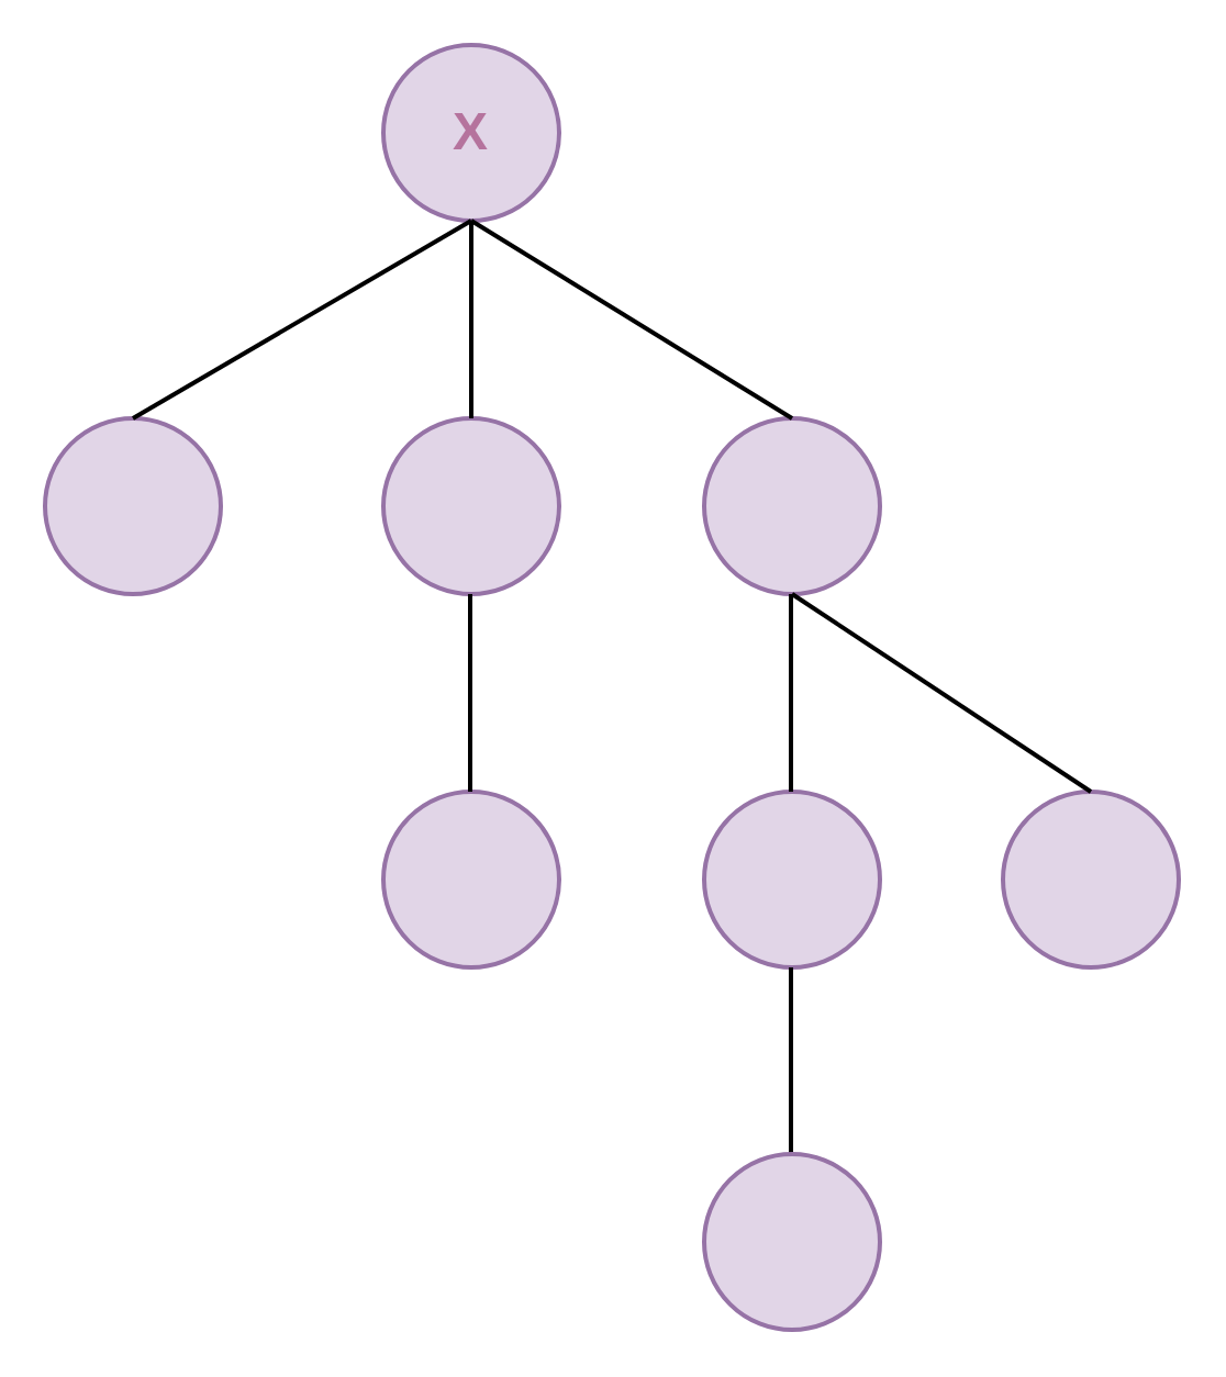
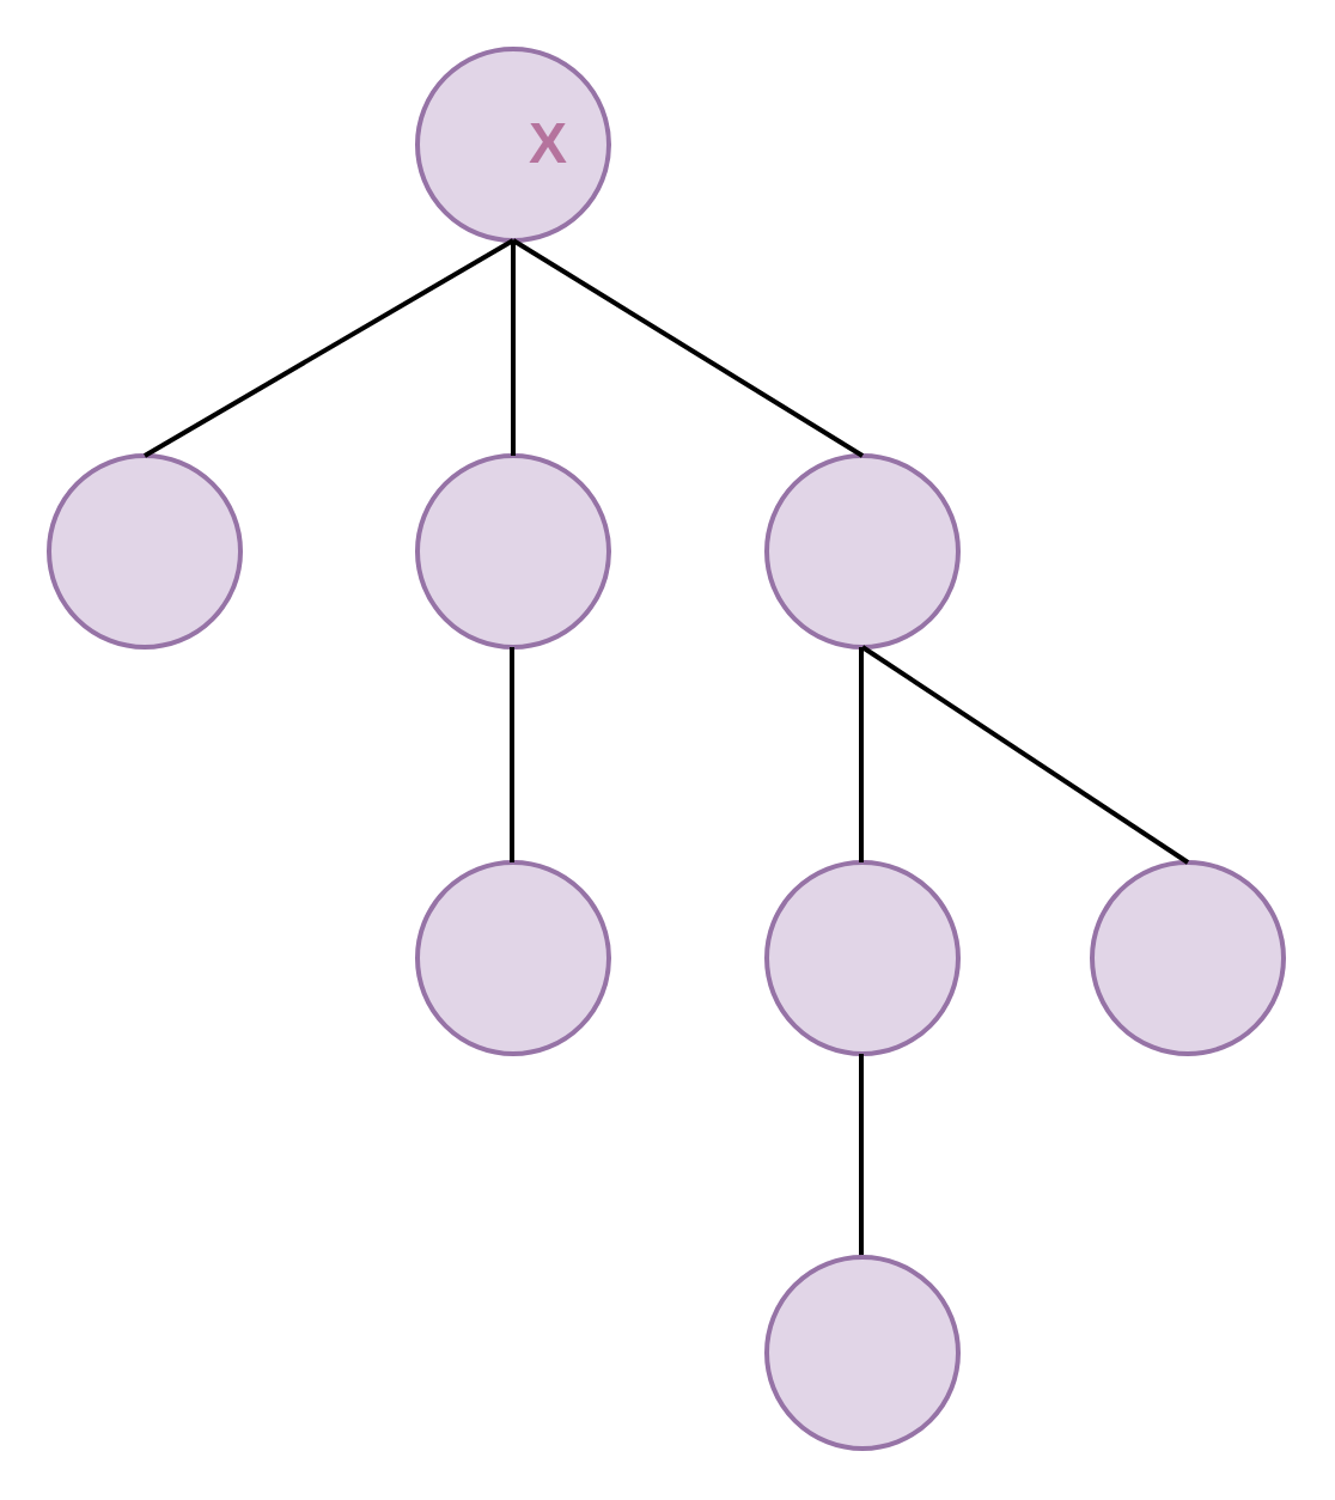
- <mxCell id="17" value="&lt;font size=&quot;1&quot; color=&quot;#b5739d&quot;&gt;&lt;b style=&quot;font-size: 24px&quot;&gt;X&lt;/b&gt;&lt;/font&gt;" style="text;html=1;strokeColor=none;fillColor=none;align=center;verticalAlign=middle;whiteSpace=wrap;rounded=0;" vertex="1" parent="1"><mxGeometry x="194" y="50" width="40" height="20" as="geometry" /></mxCell>
+ <mxCell id="17" value="&lt;font size=&quot;1&quot; color=&quot;#b5739d&quot;&gt;&lt;b style=&quot;font-size: 24px&quot;&gt;X&lt;/b&gt;&lt;/font&gt;" style="text;html=1;strokeColor=none;fillColor=none;align=center;verticalAlign=middle;whiteSpace=wrap;rounded=0;" vertex="1" parent="1"><mxGeometry x="209" y="50" width="40" height="20" as="geometry" /></mxCell>
